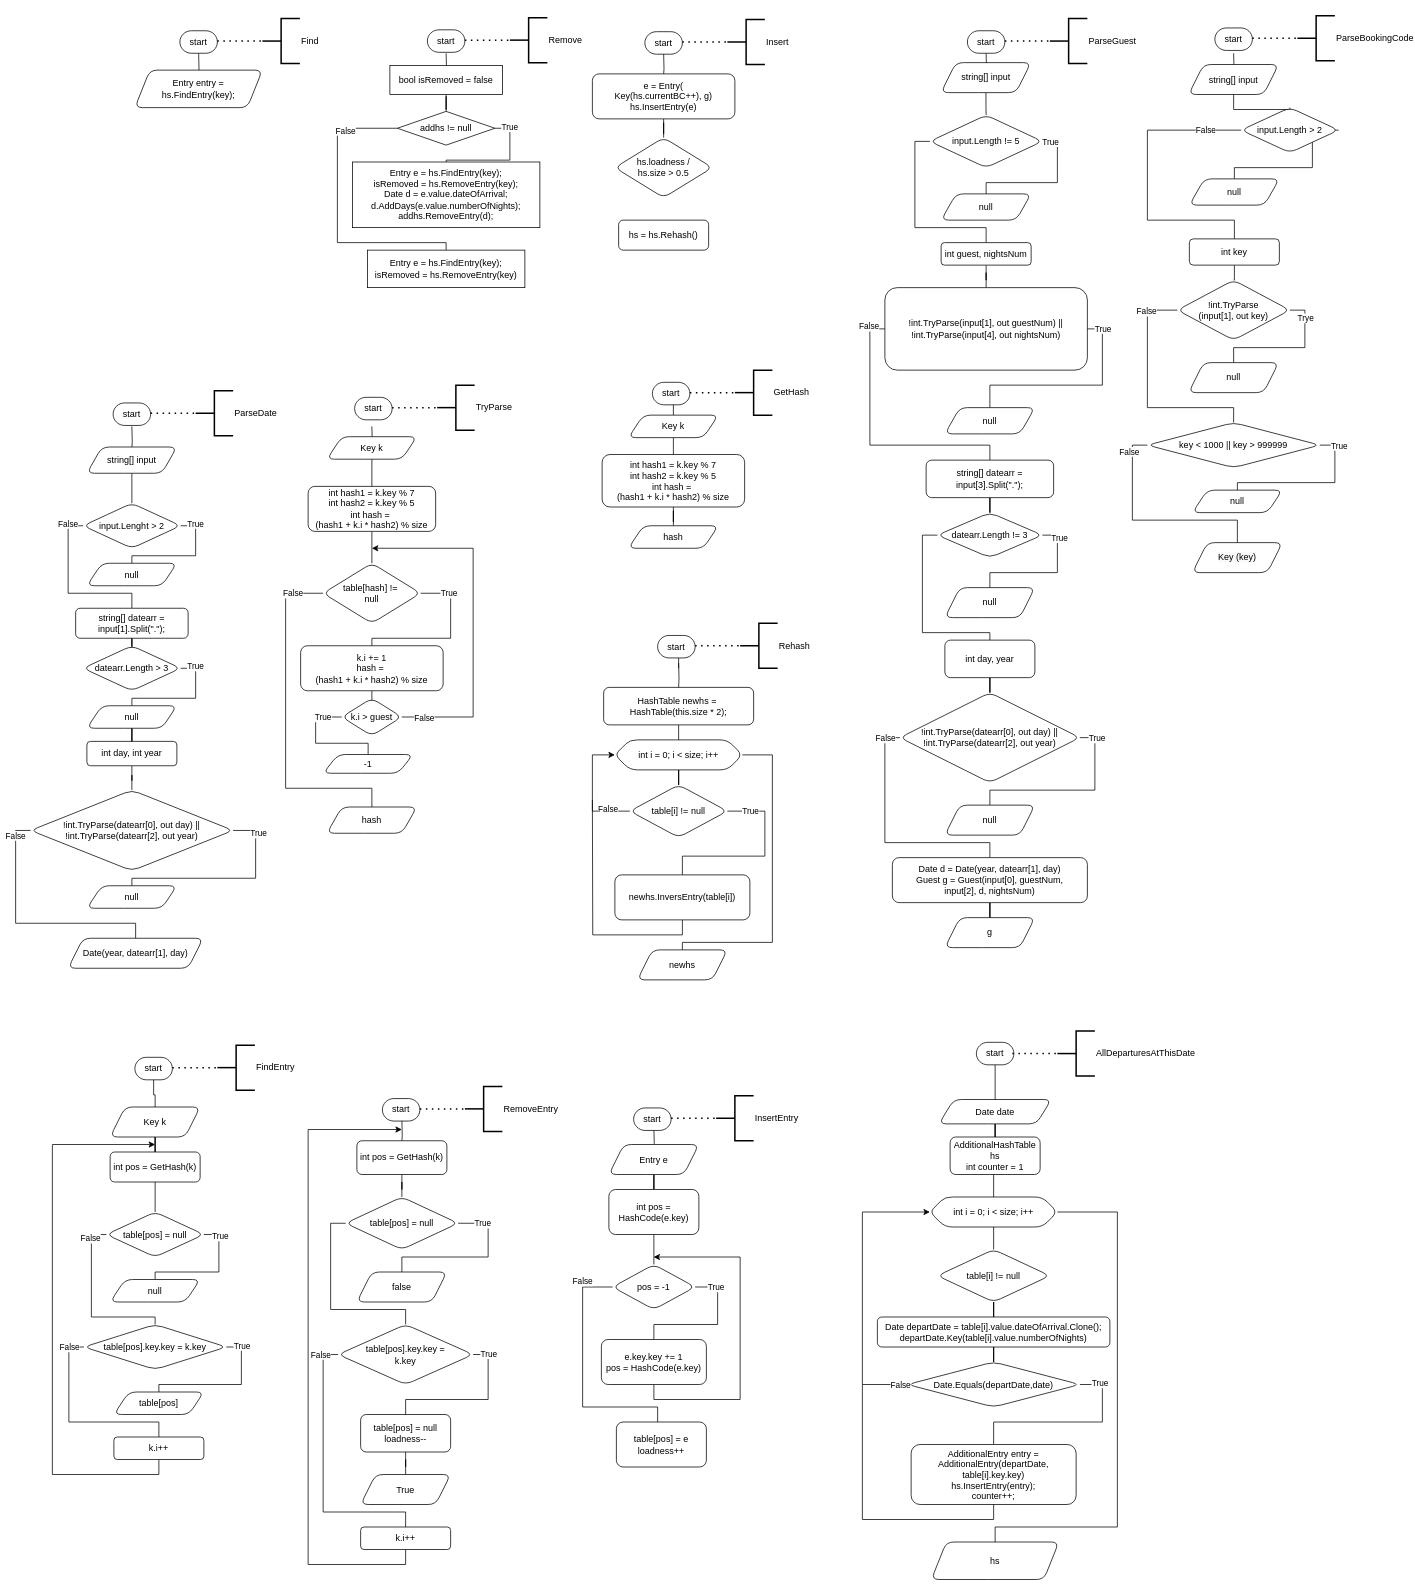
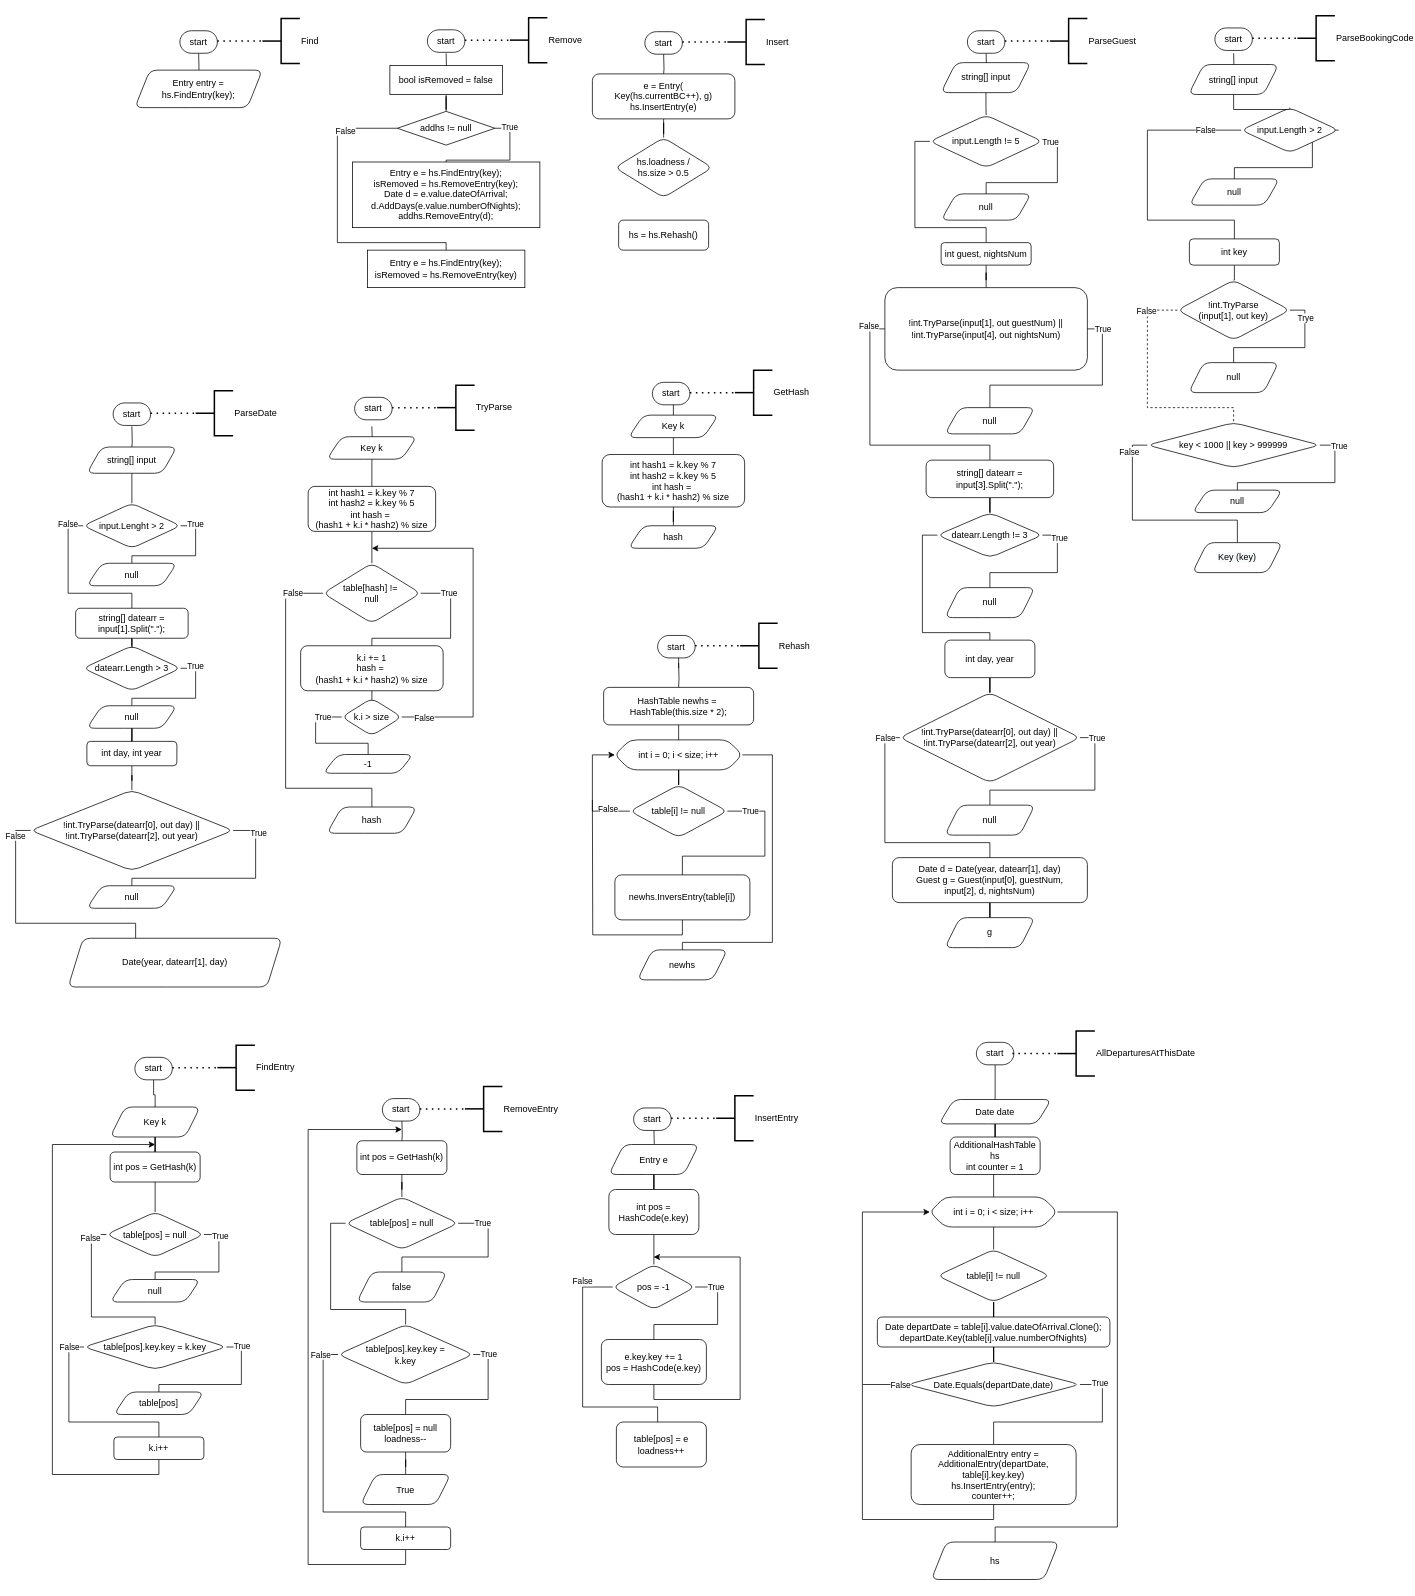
- <mxCell id="147" style="edgeStyle=orthogonalEdgeStyle;rounded=0;orthogonalLoop=1;jettySize=auto;html=1;exitX=0;exitY=0.5;exitDx=0;exitDy=0;endArrow=none;endFill=0;entryX=0.5;entryY=0;entryDx=0;entryDy=0;" parent="1" source="149" target="156" edge="1"><mxGeometry relative="1" as="geometry"><mxPoint x="1639" y="593" as="targetPoint" /><Array as="points"><mxPoint x="1529" y="413" /><mxPoint x="1529" y="543" /><mxPoint x="1644" y="543" /></Array></mxGeometry></mxCell>
+ <mxCell id="147" style="edgeStyle=orthogonalEdgeStyle;rounded=0;orthogonalLoop=1;jettySize=auto;html=1;exitX=0;exitY=0.5;exitDx=0;exitDy=0;endArrow=none;endFill=0;entryX=0.5;entryY=0;entryDx=0;entryDy=0;dashed=1;" parent="1" source="149" target="156" edge="1"><mxGeometry relative="1" as="geometry"><mxPoint x="1639" y="593" as="targetPoint" /><Array as="points"><mxPoint x="1529" y="413" /><mxPoint x="1529" y="543" /><mxPoint x="1644" y="543" /></Array></mxGeometry></mxCell>
- <mxCell id="107" value="k.i &amp;gt; guest" style="rhombus;whiteSpace=wrap;html=1;rounded=1;" parent="1" vertex="1"><mxGeometry x="454.86" y="930.5" width="80" height="50" as="geometry" /></mxCell>
+ <mxCell id="107" value="k.i &amp;gt; size" style="rhombus;whiteSpace=wrap;html=1;rounded=1;" parent="1" vertex="1"><mxGeometry x="454.86" y="930.5" width="80" height="50" as="geometry" /></mxCell>
- <mxCell id="133" value="Date(year, datearr[1], day)" style="shape=parallelogram;perimeter=parallelogramPerimeter;whiteSpace=wrap;html=1;fixedSize=1;rounded=1;" parent="1" vertex="1"><mxGeometry x="90" y="1250.5" width="180" height="40" as="geometry" /></mxCell>
+ <mxCell id="133" value="Date(year, datearr[1], day)" style="shape=parallelogram;perimeter=parallelogramPerimeter;whiteSpace=wrap;html=1;fixedSize=1;rounded=1;" parent="1" vertex="1"><mxGeometry x="90" y="1250.5" width="285" height="65" as="geometry" /></mxCell>
